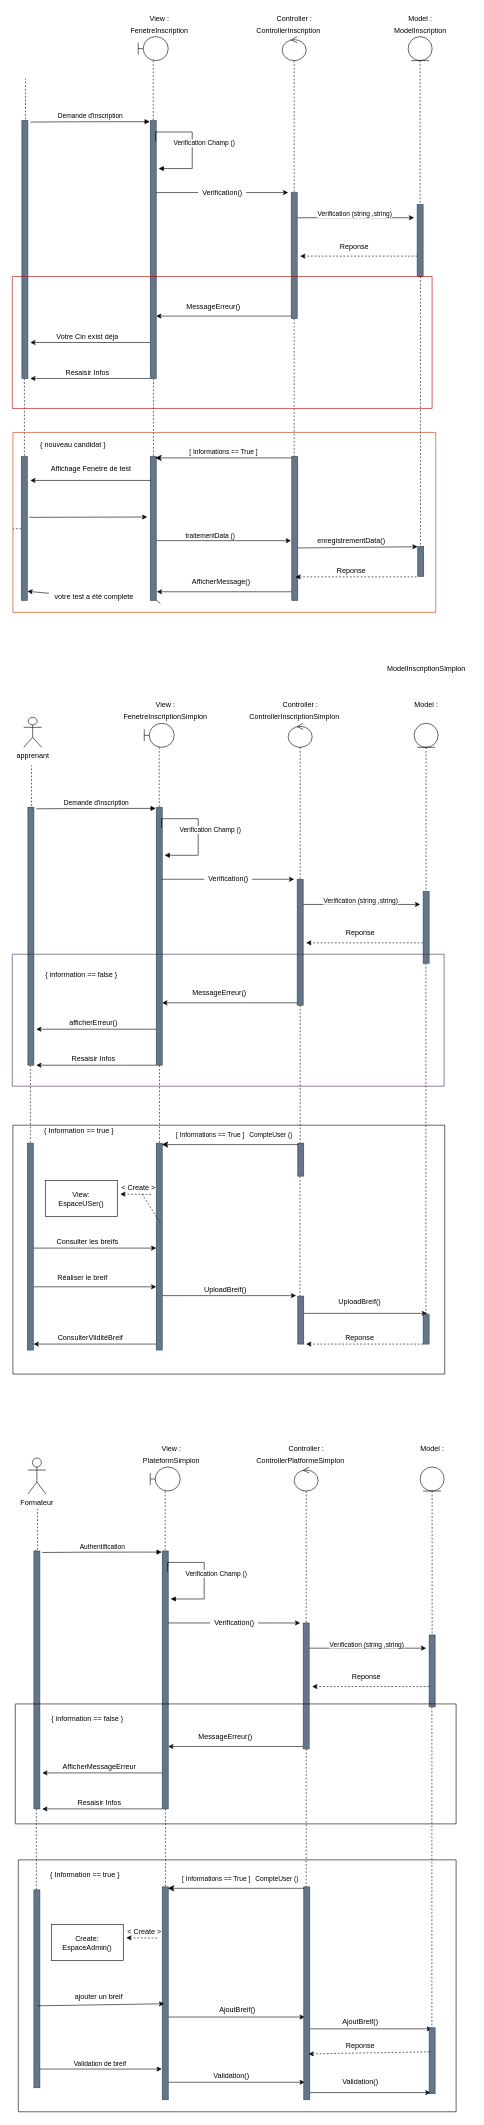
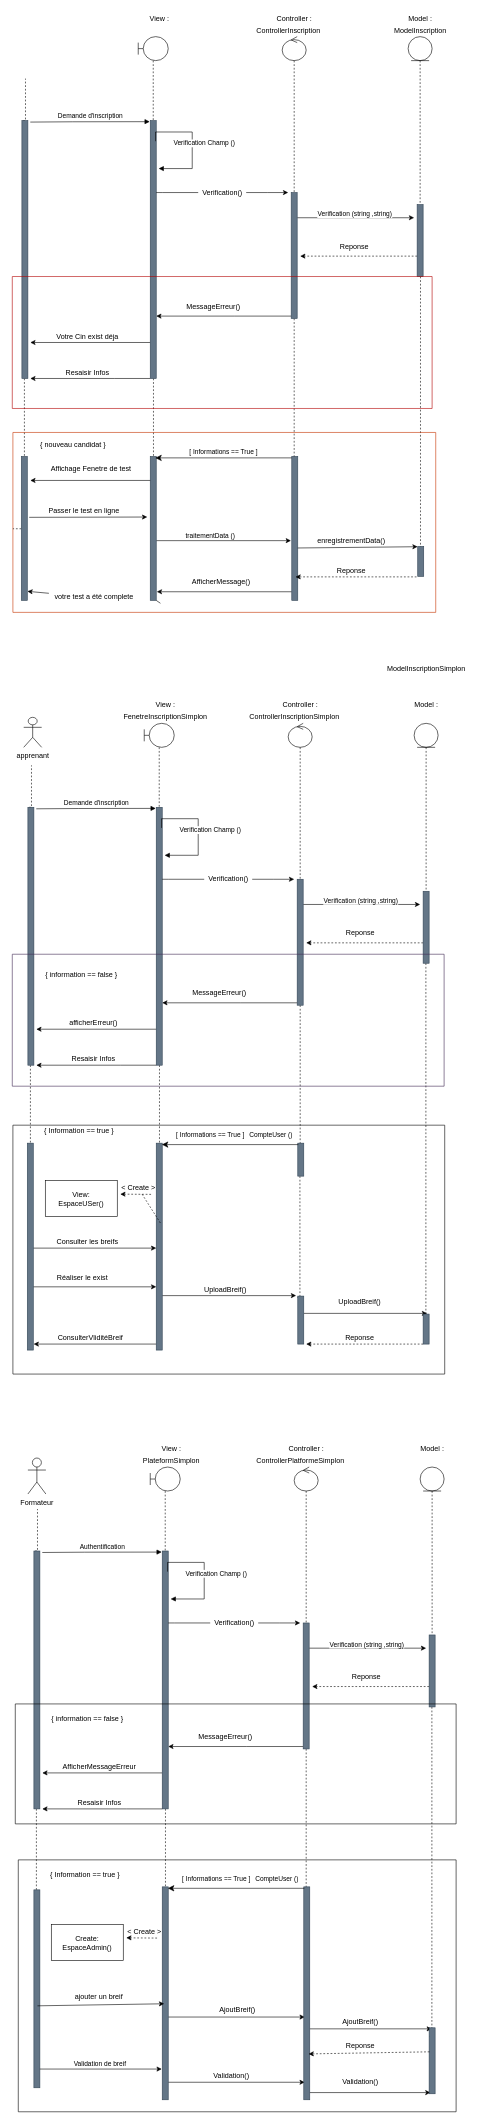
- <mxCell id="29" value="FenetreInscription" style="text;html=1;align=center;verticalAlign=middle;resizable=0;points=[];autosize=1;strokeColor=none;fillColor=none;" parent="1" vertex="1"><mxGeometry x="210" y="40" width="110" height="20" as="geometry" /></mxCell>
+ <mxCell id="50" value="Passer le test en ligne&amp;nbsp;" style="text;html=1;align=center;verticalAlign=middle;resizable=0;points=[];autosize=1;strokeColor=none;fillColor=none;" parent="36" vertex="1"><mxGeometry x="50" y="120" width="140" height="20" as="geometry" /></mxCell>
- <mxCell id="111" value="Réaliser le breif&amp;nbsp;&amp;nbsp;" style="text;html=1;align=center;verticalAlign=middle;resizable=0;points=[];autosize=1;strokeColor=none;fillColor=none;" vertex="1" parent="108"><mxGeometry x="64" y="245" width="110" height="20" as="geometry" /></mxCell>
+ <mxCell id="111" value="Réaliser le exist&amp;nbsp;&amp;nbsp;" style="text;html=1;align=center;verticalAlign=middle;resizable=0;points=[];autosize=1;strokeColor=none;fillColor=none;" vertex="1" parent="108"><mxGeometry x="64" y="245" width="110" height="20" as="geometry" /></mxCell>
